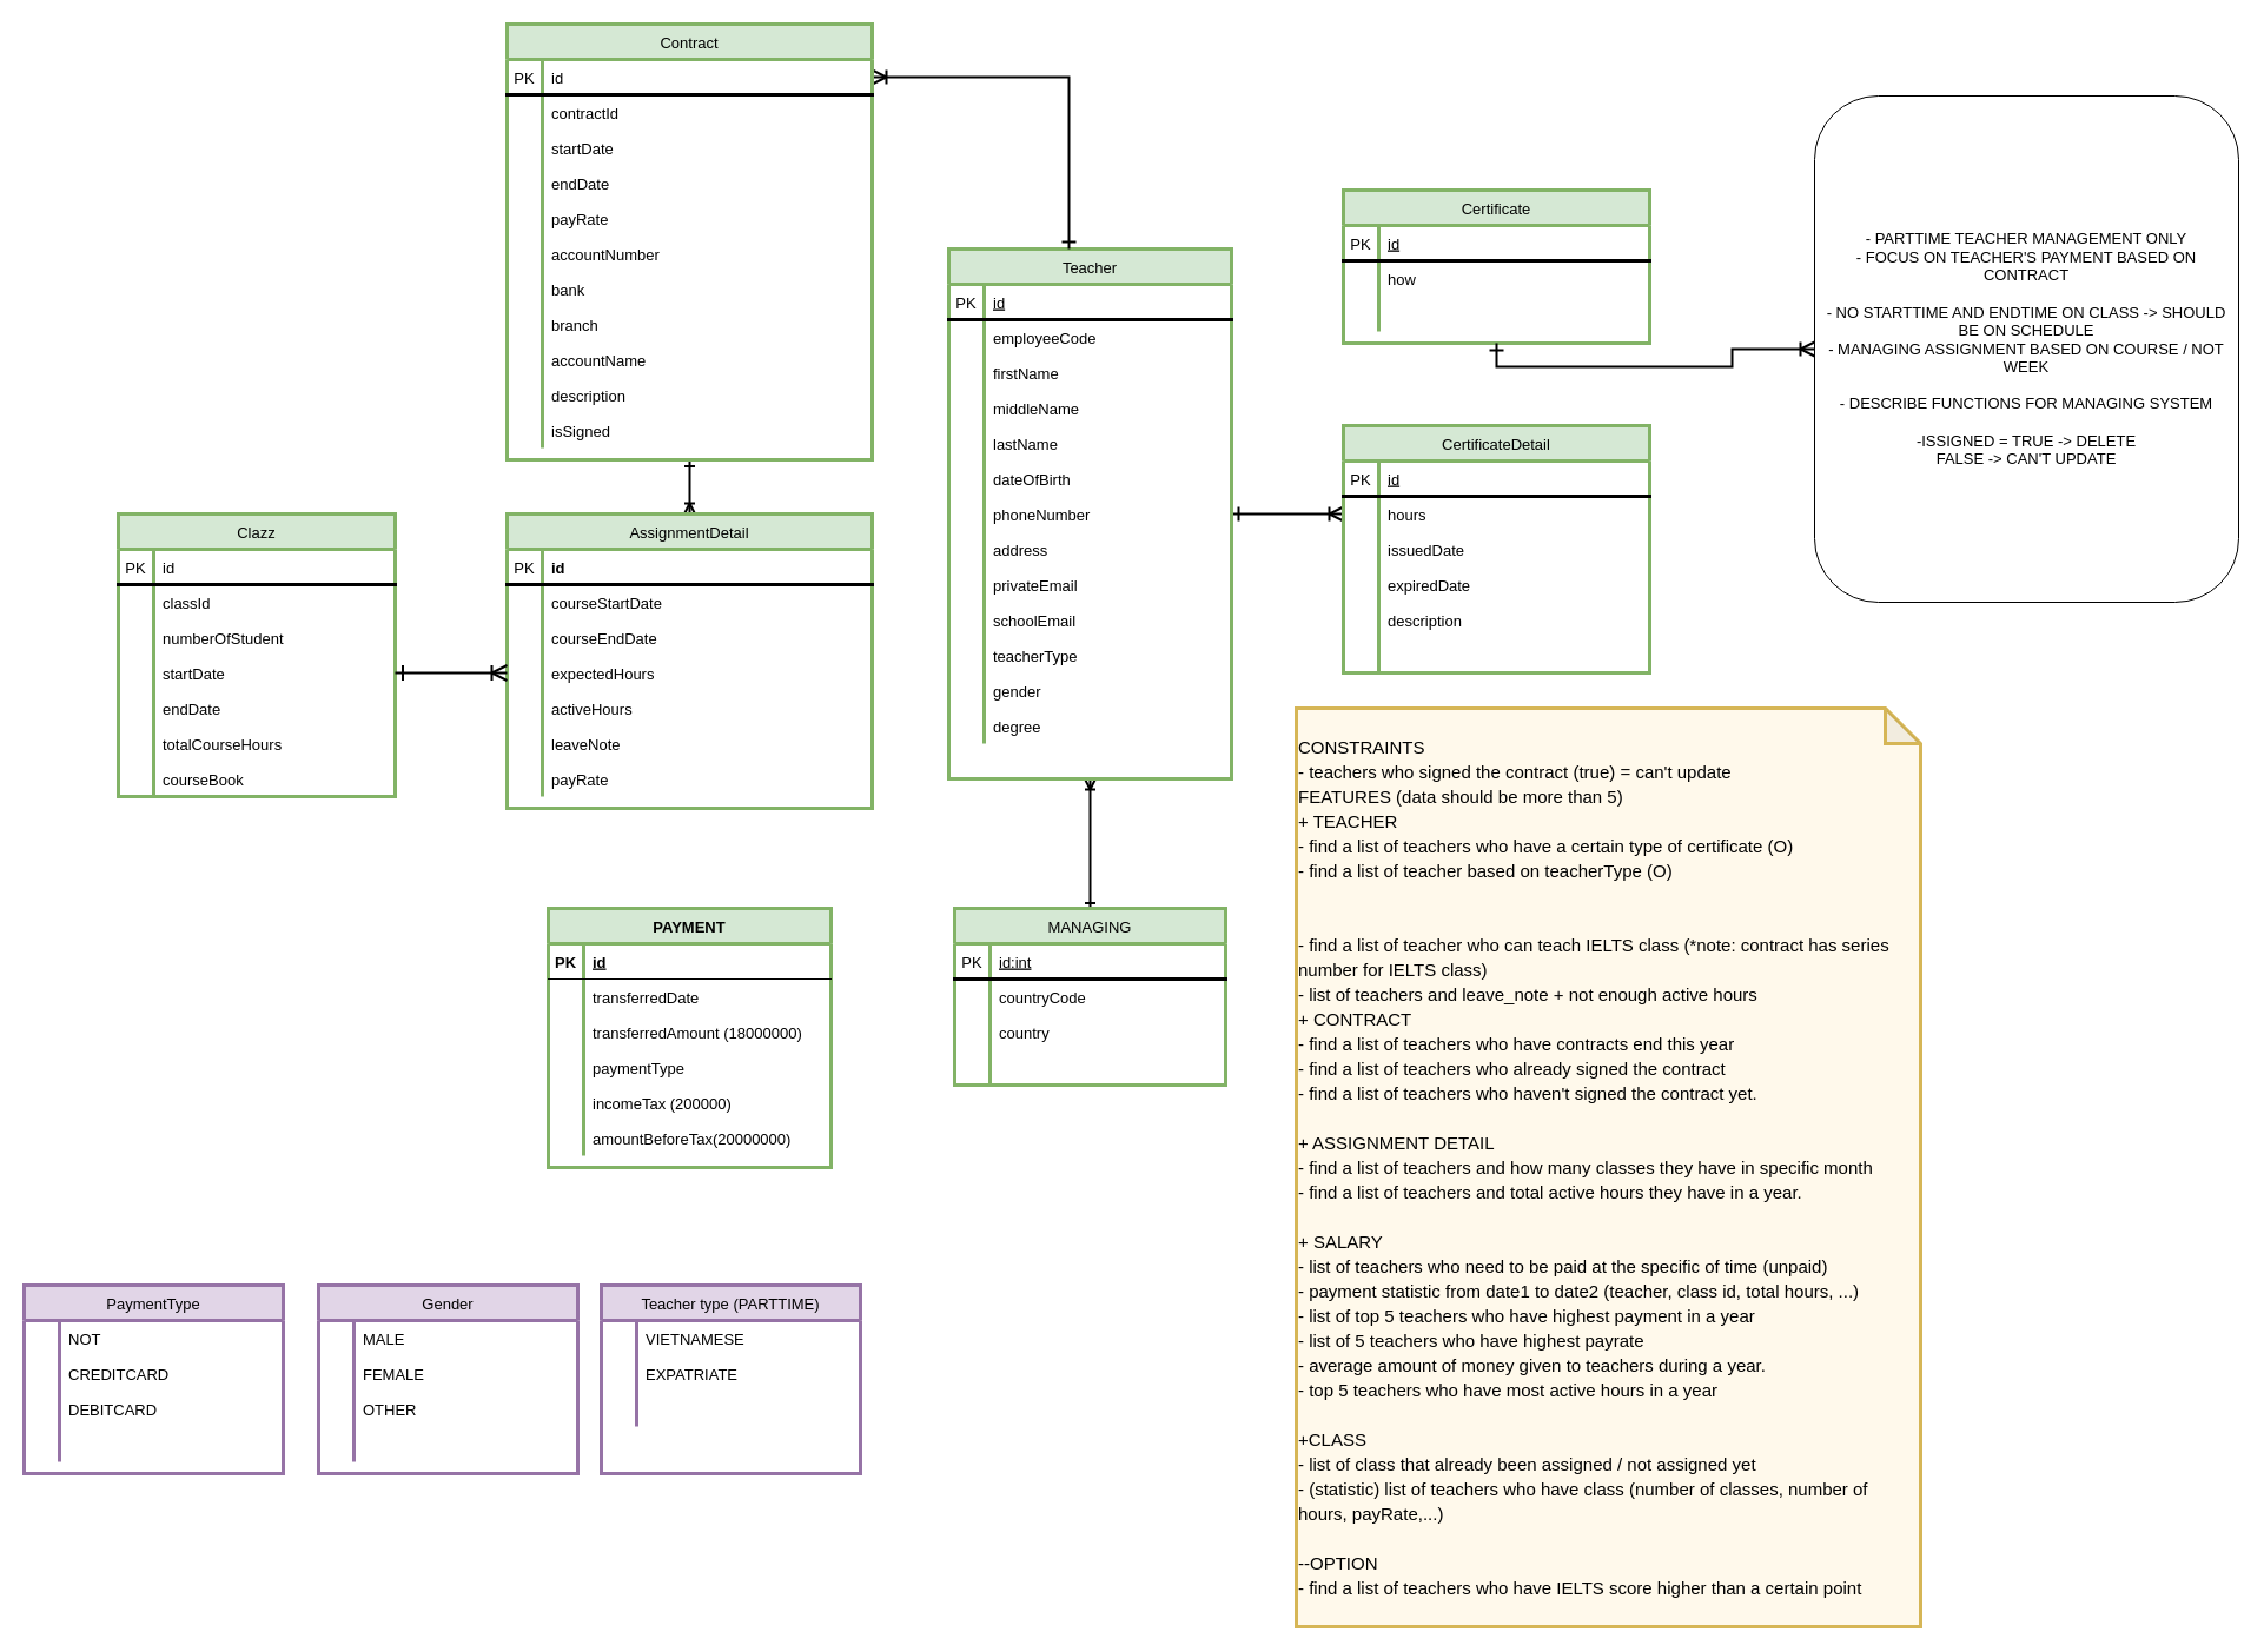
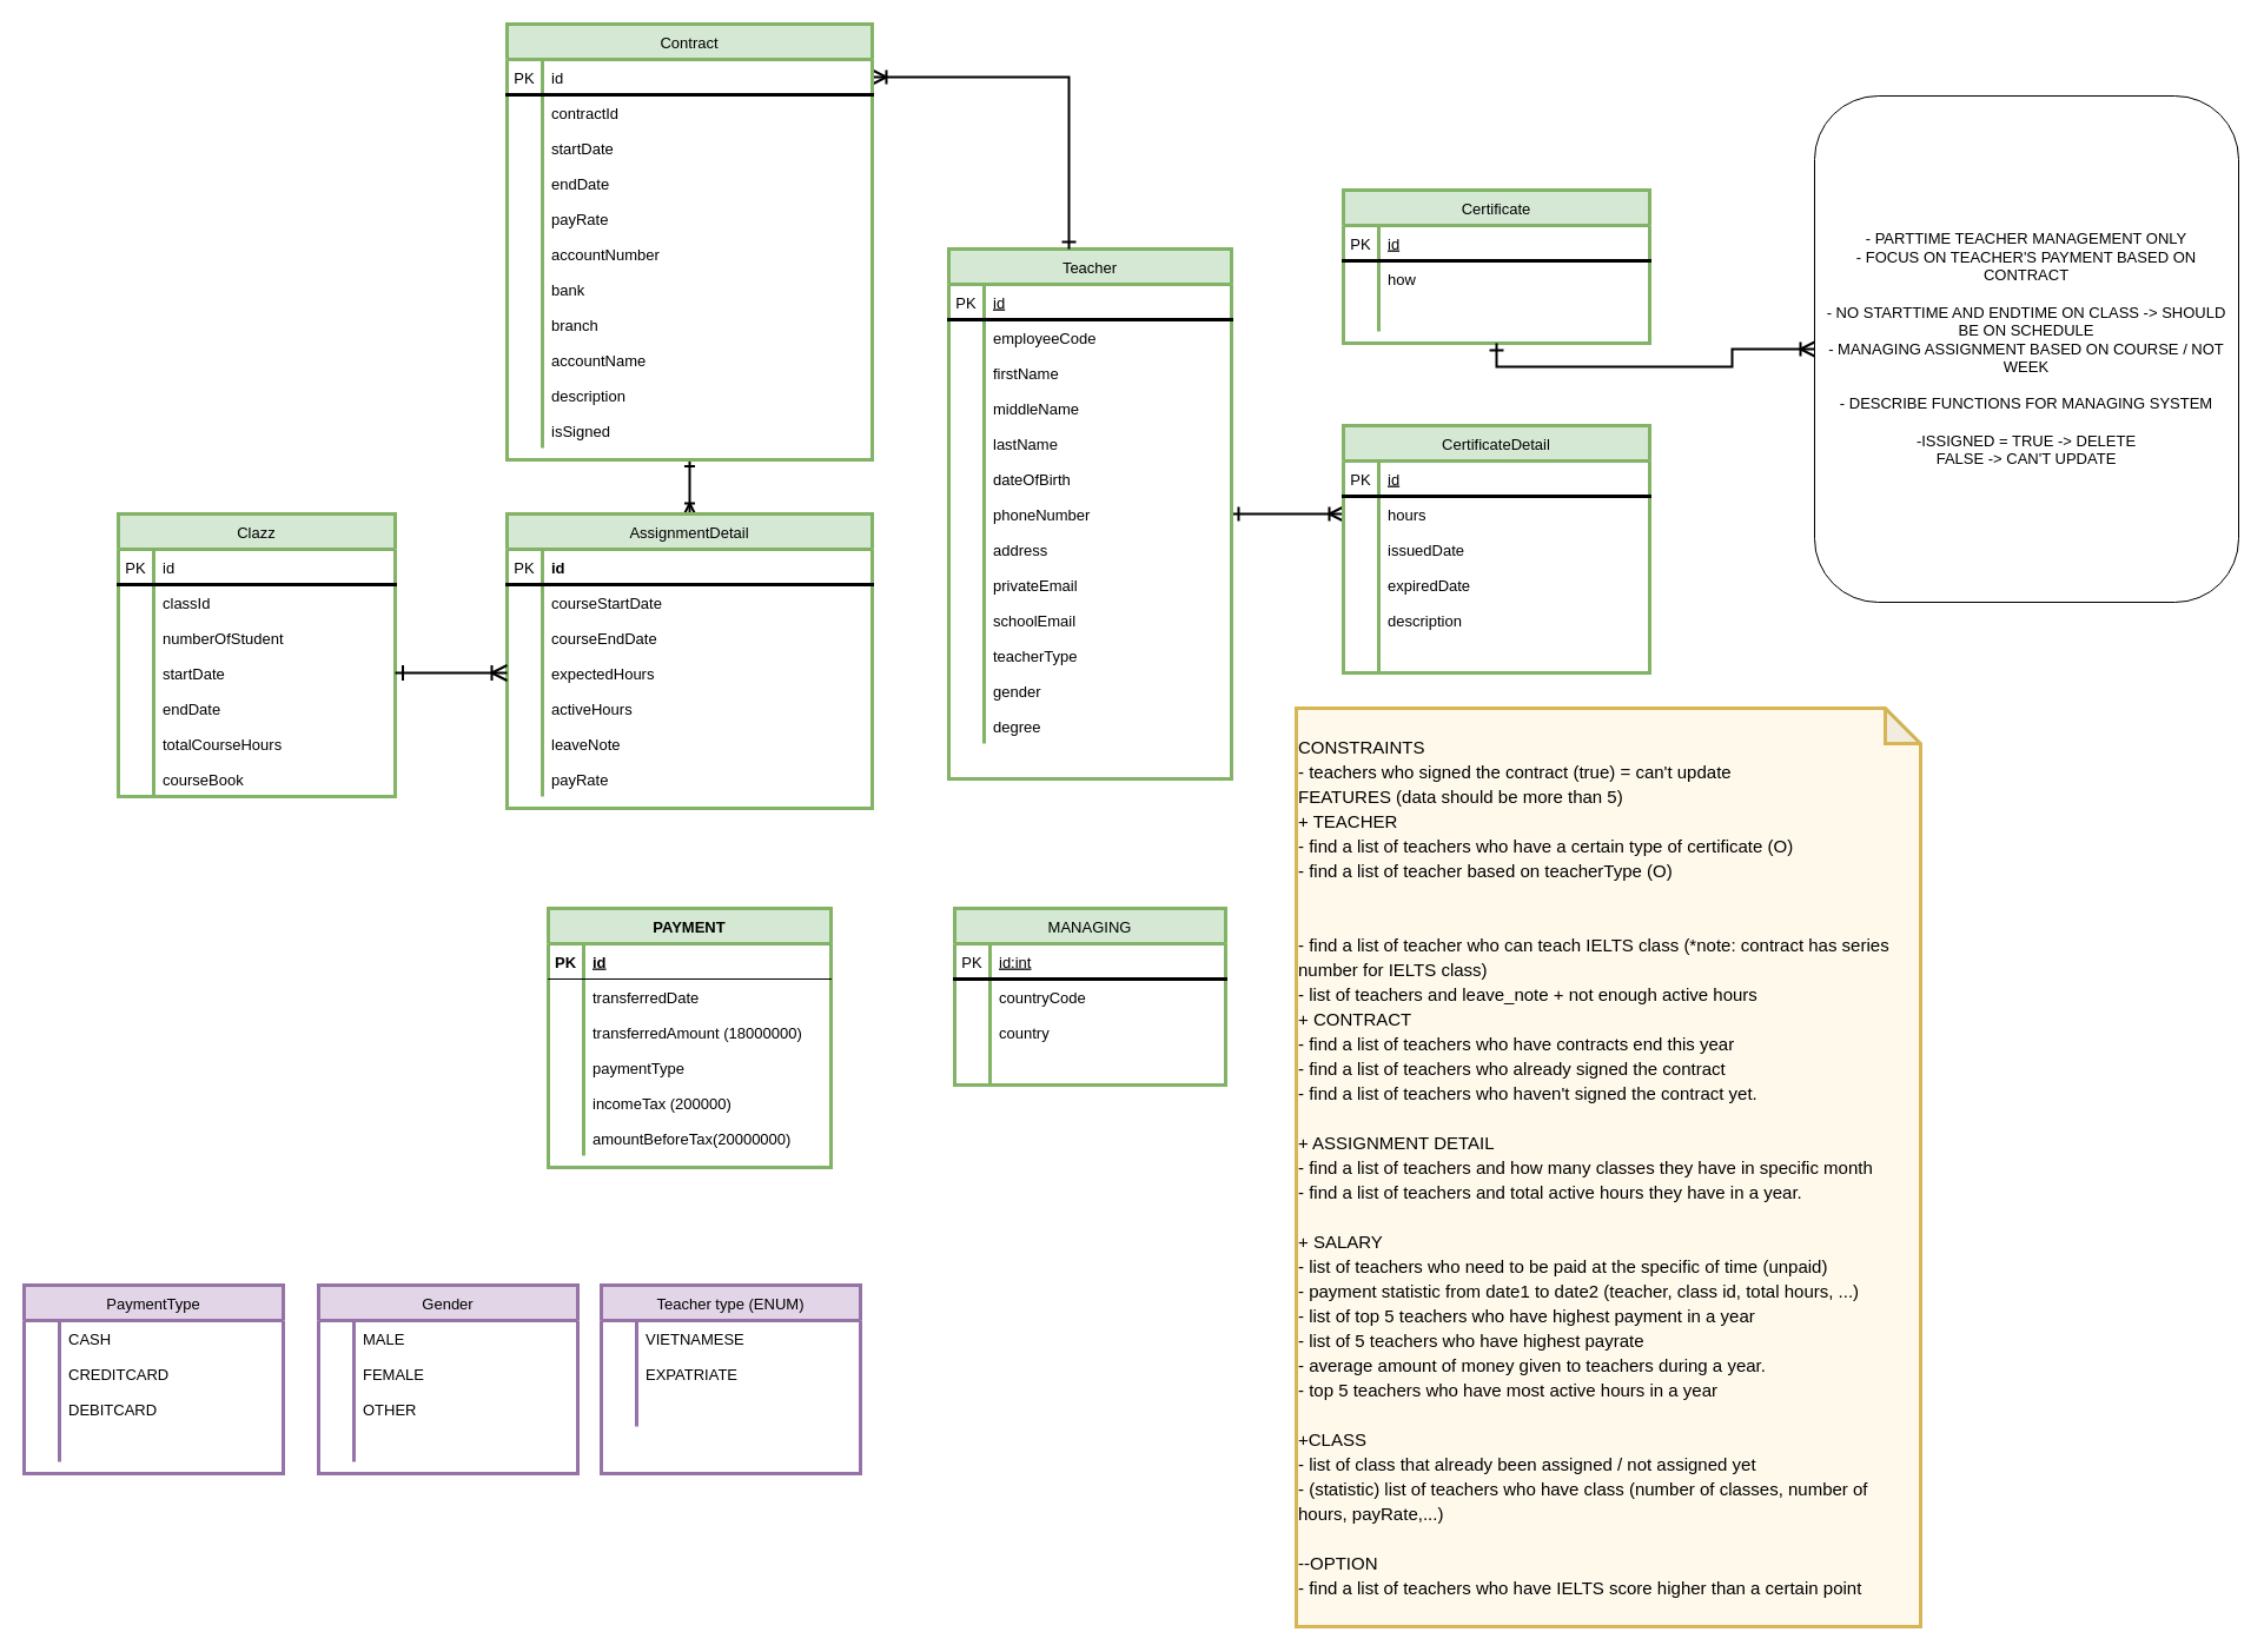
- <mxCell id="2" style="edgeStyle=orthogonalEdgeStyle;rounded=0;orthogonalLoop=1;jettySize=auto;html=1;entryX=0.5;entryY=0;entryDx=0;entryDy=0;startArrow=ERoneToMany;startFill=0;endArrow=ERone;endFill=0;strokeWidth=2;fontSize=13;" parent="1" source="4" target="181" edge="1"><mxGeometry relative="1" as="geometry" /></mxCell>
- <mxCell id="138" value="Teacher type (PARTTIME)" style="shape=table;startSize=30;container=1;collapsible=1;childLayout=tableLayout;fixedRows=1;rowLines=0;fontStyle=0;align=center;resizeLast=1;labelBackgroundColor=none;fontSize=13;strokeWidth=3;fillColor=#e1d5e7;strokeColor=#9673a6;" parent="1" vertex="1"><mxGeometry x="510" y="1091" width="220" height="160" as="geometry" /></mxCell>
+ <mxCell id="138" value="Teacher type (ENUM)" style="shape=table;startSize=30;container=1;collapsible=1;childLayout=tableLayout;fixedRows=1;rowLines=0;fontStyle=0;align=center;resizeLast=1;labelBackgroundColor=none;fontSize=13;strokeWidth=3;fillColor=#e1d5e7;strokeColor=#9673a6;" parent="1" vertex="1"><mxGeometry x="510" y="1091" width="220" height="160" as="geometry" /></mxCell>
- <mxCell id="151" value="NOT" style="shape=partialRectangle;connectable=0;fillColor=none;top=0;left=0;bottom=0;right=0;align=left;spacingLeft=6;overflow=hidden;labelBackgroundColor=none;fontSize=13;strokeWidth=3;fontStyle=0" parent="149" vertex="1"><mxGeometry x="30" width="190" height="30" as="geometry"><mxRectangle width="190" height="30" as="alternateBounds" /></mxGeometry></mxCell>
+ <mxCell id="151" value="CASH" style="shape=partialRectangle;connectable=0;fillColor=none;top=0;left=0;bottom=0;right=0;align=left;spacingLeft=6;overflow=hidden;labelBackgroundColor=none;fontSize=13;strokeWidth=3;fontStyle=0" parent="149" vertex="1"><mxGeometry x="30" width="190" height="30" as="geometry"><mxRectangle width="190" height="30" as="alternateBounds" /></mxGeometry></mxCell>
